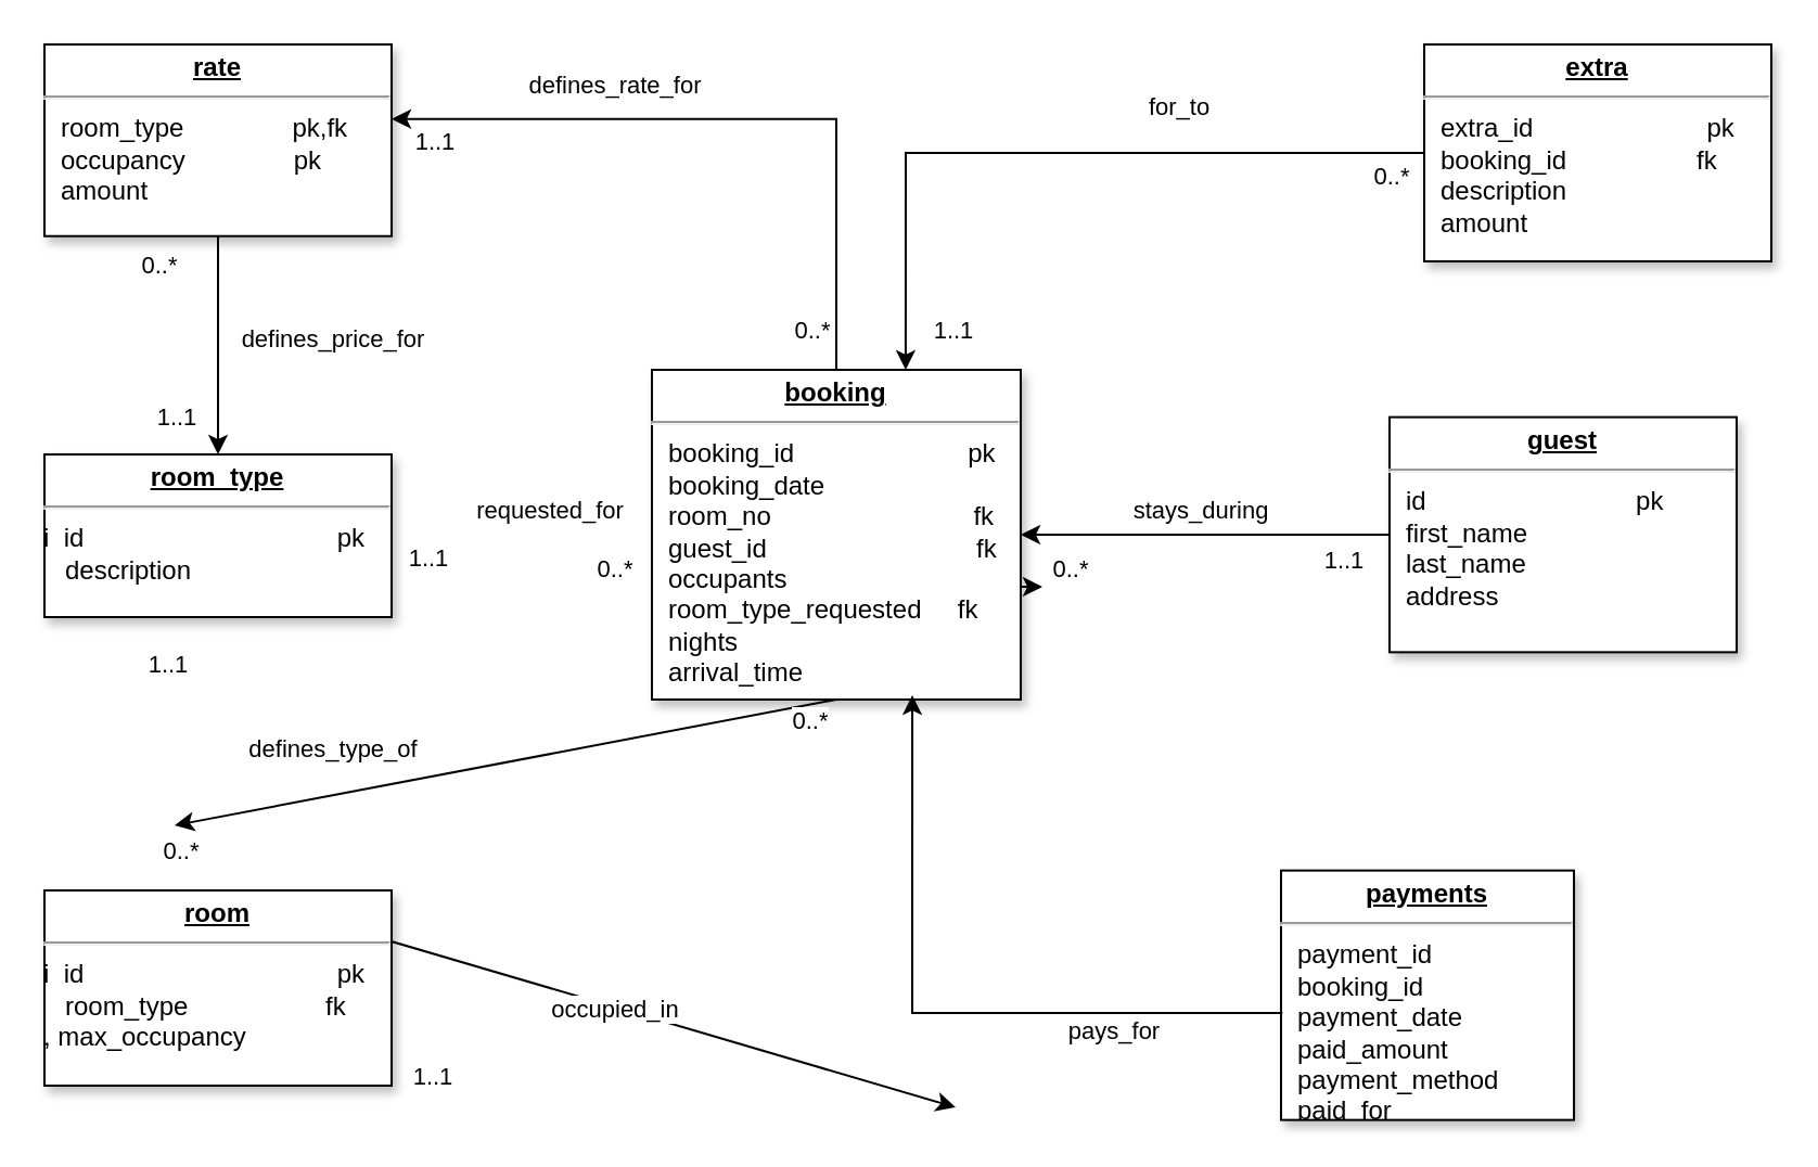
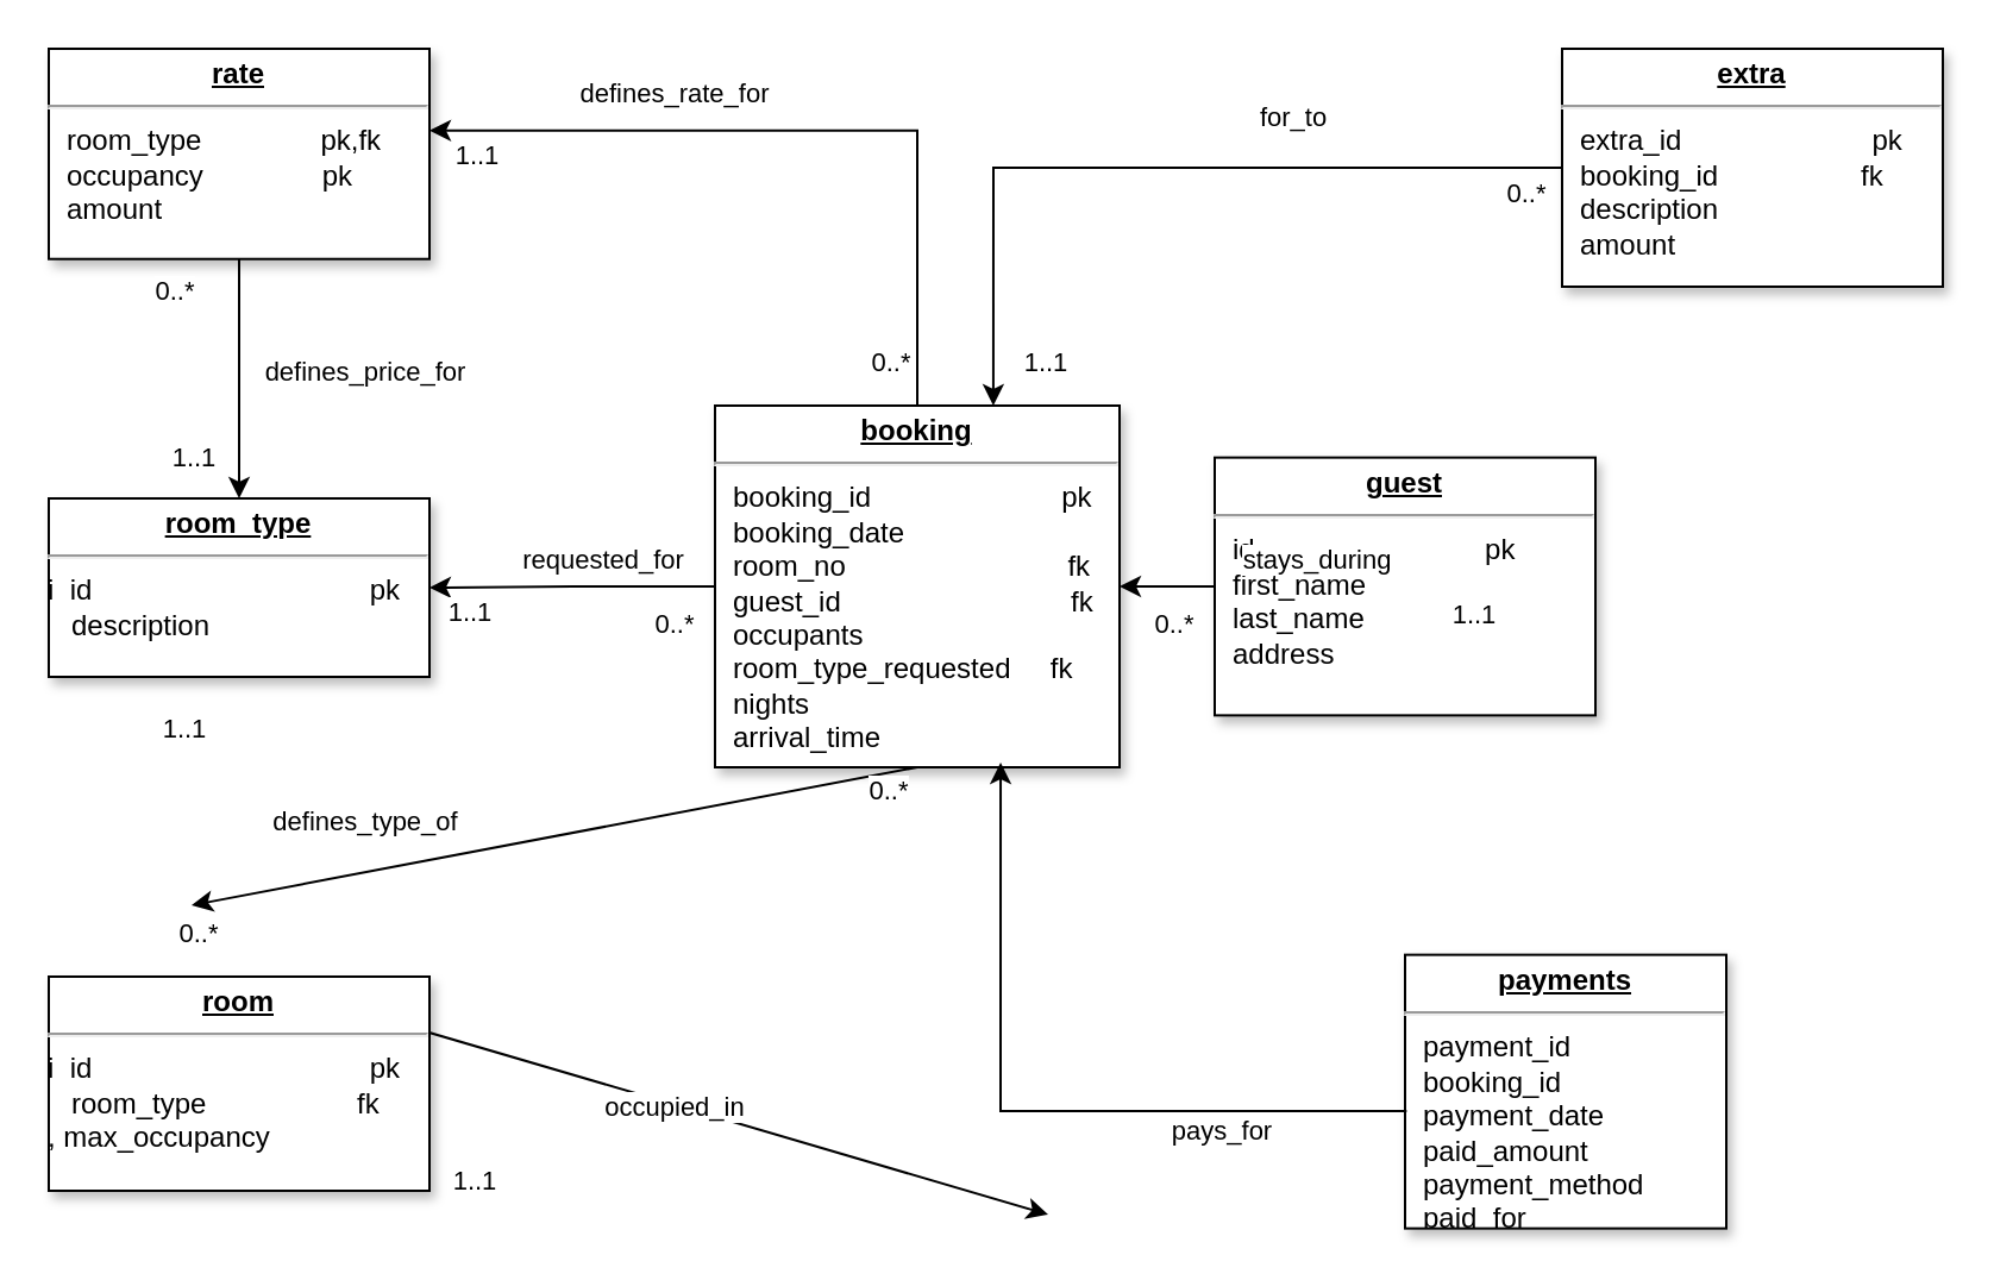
- <mxCell id="12" value="&lt;p style=&quot;margin: 0px; margin-top: 4px; text-align: center; text-decoration: underline;&quot;&gt;&lt;strong&gt;guest&lt;br&gt;&lt;/strong&gt;&lt;/p&gt;&lt;hr&gt;&lt;p style=&quot;margin: 0px; margin-left: 8px;&quot;&gt;id &amp;nbsp;&amp;nbsp;&amp;nbsp; &amp;nbsp; &amp;nbsp; &amp;nbsp; &amp;nbsp; &amp;nbsp; &amp;nbsp;&amp;nbsp;&amp;nbsp;&amp;nbsp;&amp;nbsp;&amp;nbsp;&amp;nbsp;&amp;nbsp;&amp;nbsp;&amp;nbsp;&amp;nbsp;&amp;nbsp;&amp;nbsp; pk&lt;br&gt;first_name&lt;/p&gt;&lt;p style=&quot;margin: 0px; margin-left: 8px;&quot;&gt;last_name&lt;/p&gt;&lt;p style=&quot;margin: 0px; margin-left: 8px;&quot;&gt;address&lt;br&gt;&lt;/p&gt;" style="verticalAlign=top;align=left;overflow=fill;fontSize=12;fontFamily=Helvetica;html=1;shadow=1;movable=1;resizable=1;rotatable=1;deletable=1;editable=1;locked=0;connectable=1;" parent="1" vertex="1"><mxGeometry x="640" y="191.82" width="160" height="108.36" as="geometry" /></mxCell>
+ <mxCell id="12" value="&lt;p style=&quot;margin: 0px; margin-top: 4px; text-align: center; text-decoration: underline;&quot;&gt;&lt;strong&gt;guest&lt;br&gt;&lt;/strong&gt;&lt;/p&gt;&lt;hr&gt;&lt;p style=&quot;margin: 0px; margin-left: 8px;&quot;&gt;id &amp;nbsp;&amp;nbsp;&amp;nbsp; &amp;nbsp; &amp;nbsp; &amp;nbsp; &amp;nbsp; &amp;nbsp; &amp;nbsp;&amp;nbsp;&amp;nbsp;&amp;nbsp;&amp;nbsp;&amp;nbsp;&amp;nbsp;&amp;nbsp;&amp;nbsp;&amp;nbsp;&amp;nbsp;&amp;nbsp;&amp;nbsp; pk&lt;br&gt;first_name&lt;/p&gt;&lt;p style=&quot;margin: 0px; margin-left: 8px;&quot;&gt;last_name&lt;/p&gt;&lt;p style=&quot;margin: 0px; margin-left: 8px;&quot;&gt;address&lt;br&gt;&lt;/p&gt;" style="verticalAlign=top;align=left;overflow=fill;fontSize=12;fontFamily=Helvetica;html=1;shadow=1;movable=1;resizable=1;rotatable=1;deletable=1;editable=1;locked=0;connectable=1;" parent="1" vertex="1"><mxGeometry x="510" y="191.82" width="160" height="108.36" as="geometry" /></mxCell>
- <mxCell id="3" value="" style="edgeStyle=orthogonalEdgeStyle;rounded=0;orthogonalLoop=1;jettySize=auto;html=1;" parent="1" source="4" target="35" edge="1"><mxGeometry relative="1" as="geometry" /></mxCell>
+ <mxCell id="3" value="" style="edgeStyle=orthogonalEdgeStyle;rounded=0;orthogonalLoop=1;jettySize=auto;html=1;" parent="1" source="4" target="5" edge="1"><mxGeometry relative="1" as="geometry" /></mxCell>
